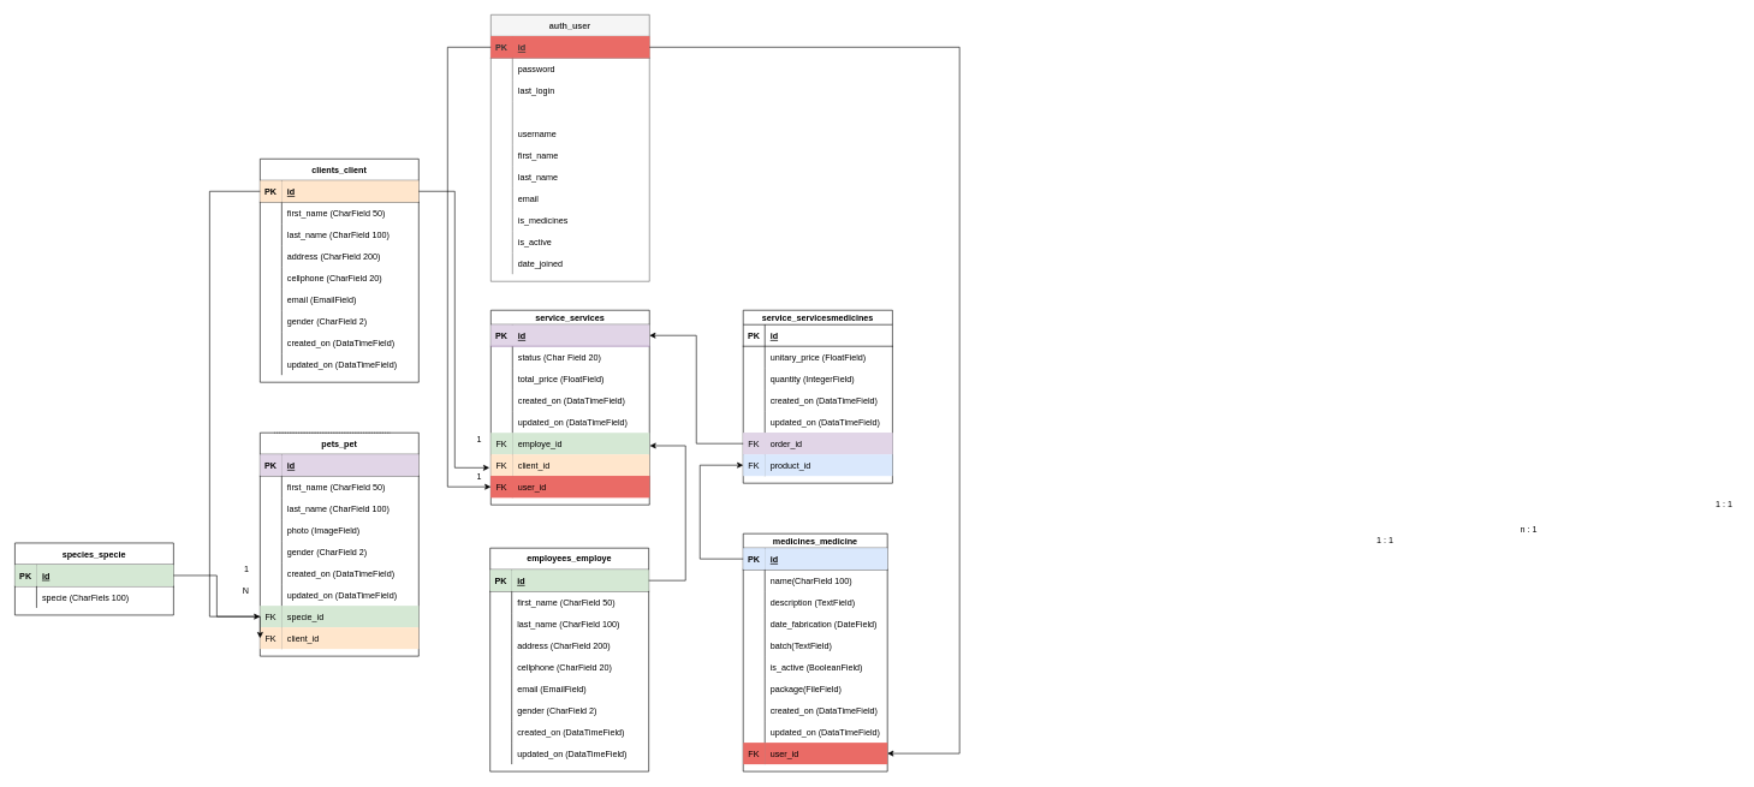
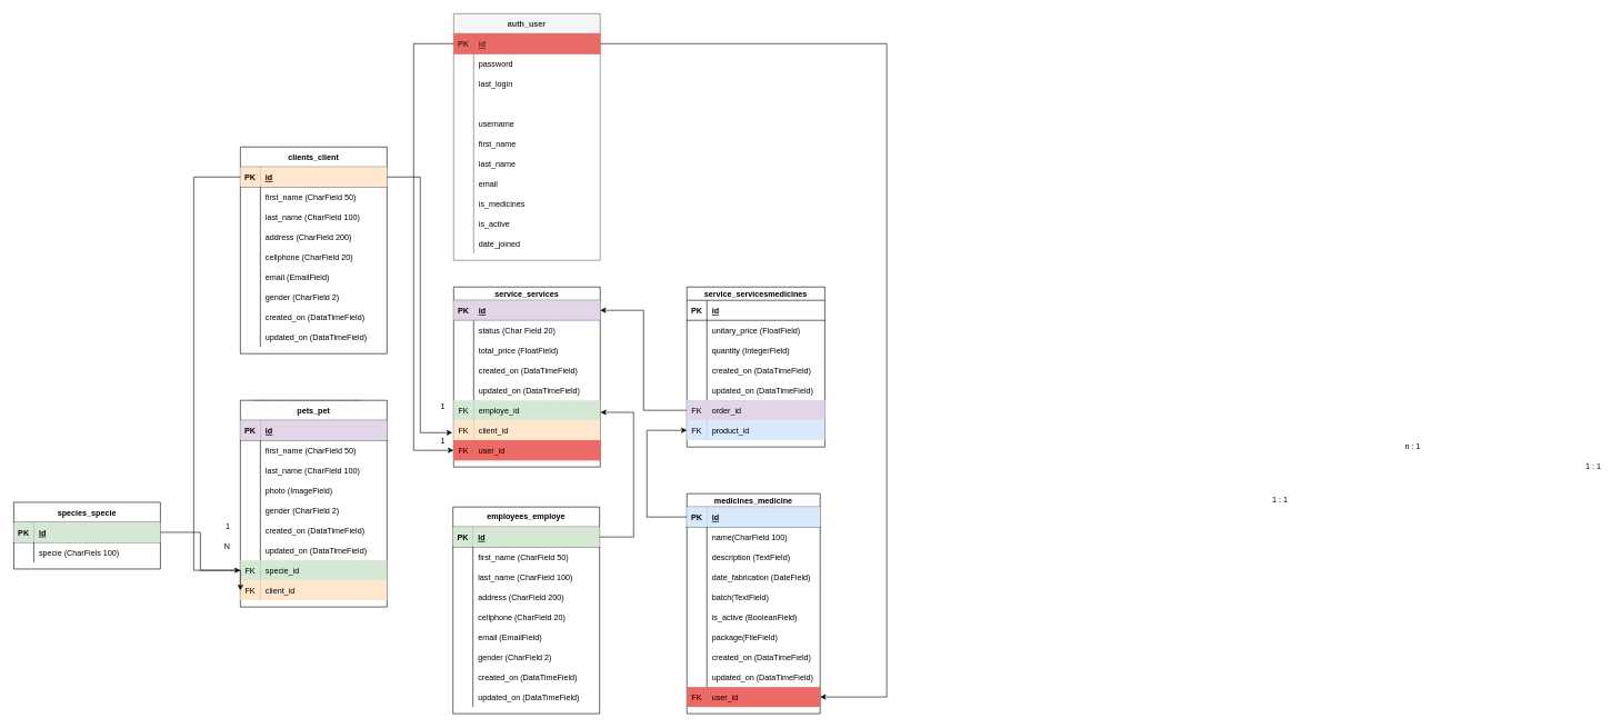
- <mxCell id="86" value="n : 1" style="text;html=1;align=center;verticalAlign=middle;resizable=0;points=[];autosize=1;strokeColor=none;" vertex="1" parent="1"><mxGeometry x="2099" y="725" width="40" height="20" as="geometry" /></mxCell>
+ <mxCell id="86" value="n : 1" style="text;html=1;align=center;verticalAlign=middle;resizable=0;points=[];autosize=1;strokeColor=none;" vertex="1" parent="1"><mxGeometry x="2099" y="660" width="40" height="20" as="geometry" /></mxCell>
